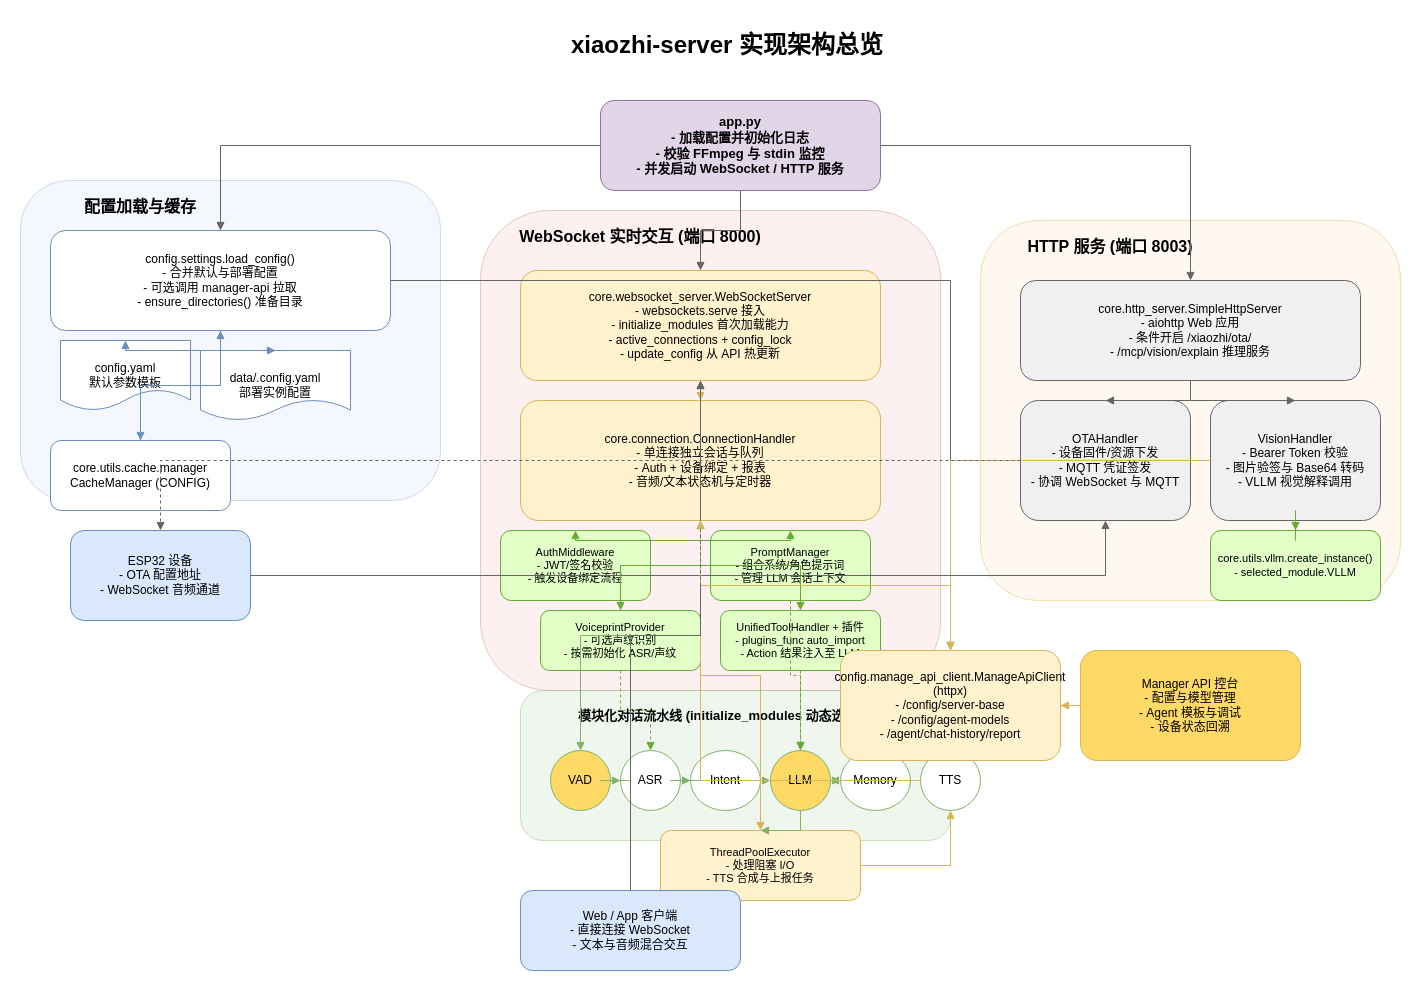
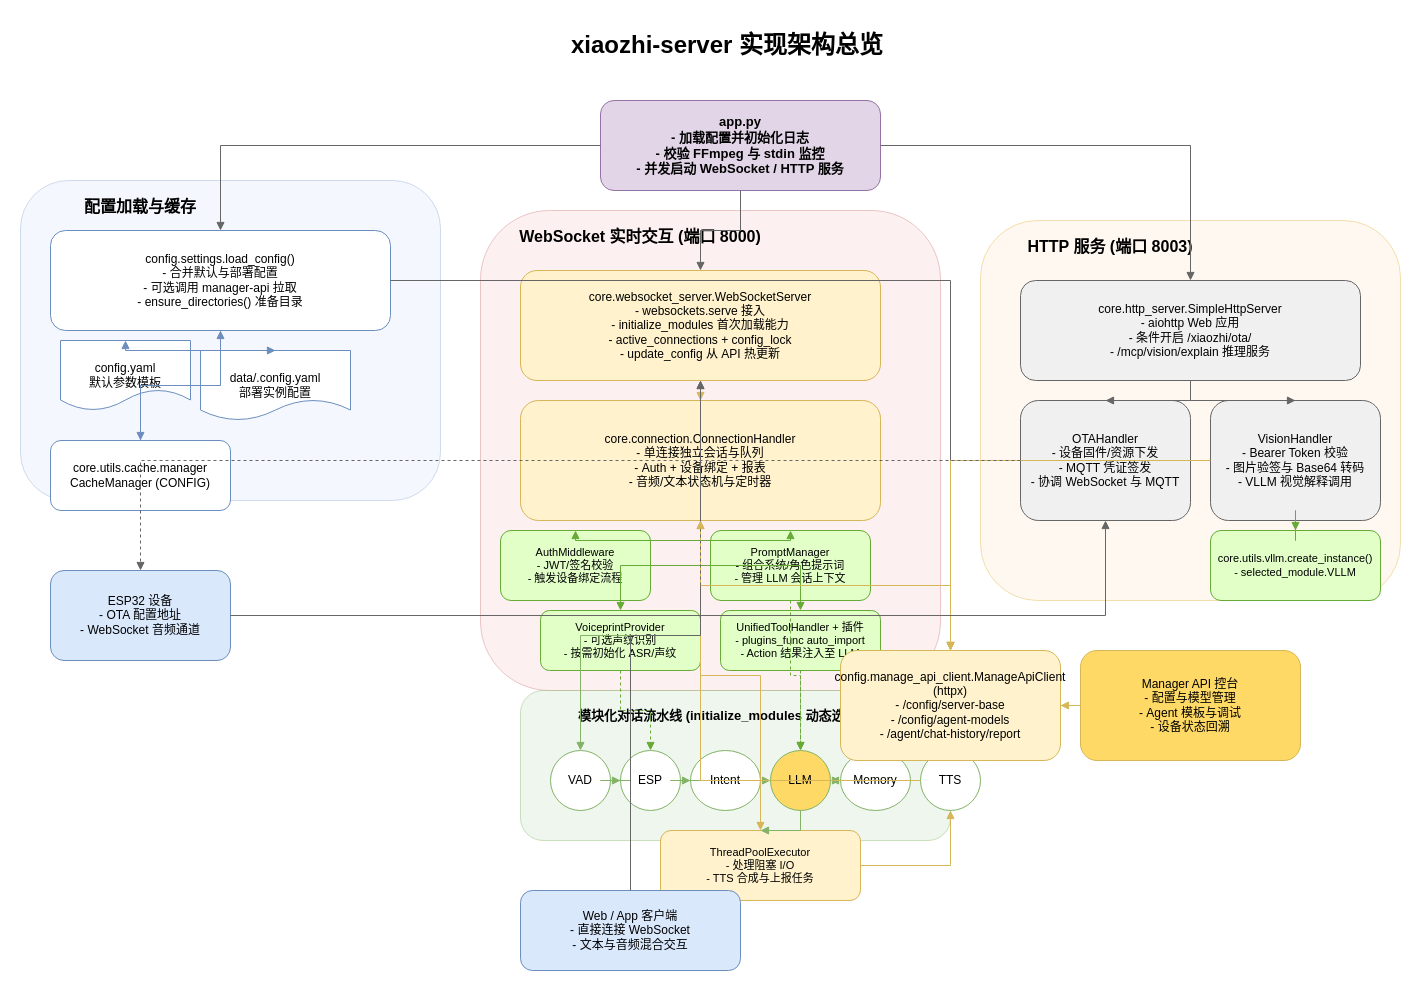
- <mxCell id="33" value="ESP32 设备&#10;- OTA 配置地址&#10;- WebSocket 音频通道" style="rounded=1;whiteSpace=wrap;html=1;fillColor=#dae8fc;strokeColor=#6c8ebf;fontSize=12;" parent="1" vertex="1"><mxGeometry x="70" y="530" width="180" height="90" as="geometry" /></mxCell>
+ <mxCell id="33" value="ESP32 设备&#10;- OTA 配置地址&#10;- WebSocket 音频通道" style="rounded=1;whiteSpace=wrap;html=1;fillColor=#dae8fc;strokeColor=#6c8ebf;fontSize=12;" parent="1" vertex="1"><mxGeometry x="50" y="570" width="180" height="90" as="geometry" /></mxCell>
- <mxCell id="20" value="VAD" style="ellipse;whiteSpace=wrap;html=1;fillColor=#ffd966;strokeColor=#82b366;fontSize=12;" parent="1" vertex="1"><mxGeometry x="550" y="750" width="60" height="60" as="geometry" /></mxCell>
+ <mxCell id="20" value="VAD" style="ellipse;whiteSpace=wrap;html=1;fillColor=#ffffff;strokeColor=#82b366;fontSize=12;" parent="1" vertex="1"><mxGeometry x="550" y="750" width="60" height="60" as="geometry" /></mxCell>
- <mxCell id="21" value="ASR" style="ellipse;whiteSpace=wrap;html=1;fillColor=#ffffff;strokeColor=#82b366;fontSize=12;" parent="1" vertex="1"><mxGeometry x="620" y="750" width="60" height="60" as="geometry" /></mxCell>
+ <mxCell id="21" value="ESP" style="ellipse;whiteSpace=wrap;html=1;fillColor=#ffffff;strokeColor=#82b366;fontSize=12;" parent="1" vertex="1"><mxGeometry x="620" y="750" width="60" height="60" as="geometry" /></mxCell>
